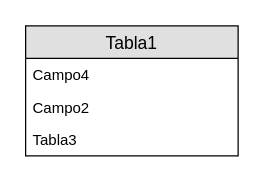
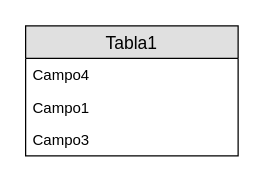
- <mxCell id="4" value="Campo2" style="text;strokeColor=none;fillColor=none;spacingLeft=4;spacingRight=4;overflow=hidden;rotatable=0;points=[[0,0.5],[1,0.5]];portConstraint=eastwest;fontSize=12;" vertex="1" parent="2"><mxGeometry y="52" width="170" height="26" as="geometry" /></mxCell>
+ <mxCell id="4" value="Campo1" style="text;strokeColor=none;fillColor=none;spacingLeft=4;spacingRight=4;overflow=hidden;rotatable=0;points=[[0,0.5],[1,0.5]];portConstraint=eastwest;fontSize=12;" vertex="1" parent="2"><mxGeometry y="52" width="170" height="26" as="geometry" /></mxCell>
- <mxCell id="5" value="Tabla3" style="text;strokeColor=none;fillColor=none;spacingLeft=4;spacingRight=4;overflow=hidden;rotatable=0;points=[[0,0.5],[1,0.5]];portConstraint=eastwest;fontSize=12;" vertex="1" parent="2"><mxGeometry y="78" width="170" height="26" as="geometry" /></mxCell>
+ <mxCell id="5" value="Campo3" style="text;strokeColor=none;fillColor=none;spacingLeft=4;spacingRight=4;overflow=hidden;rotatable=0;points=[[0,0.5],[1,0.5]];portConstraint=eastwest;fontSize=12;" vertex="1" parent="2"><mxGeometry y="78" width="170" height="26" as="geometry" /></mxCell>
